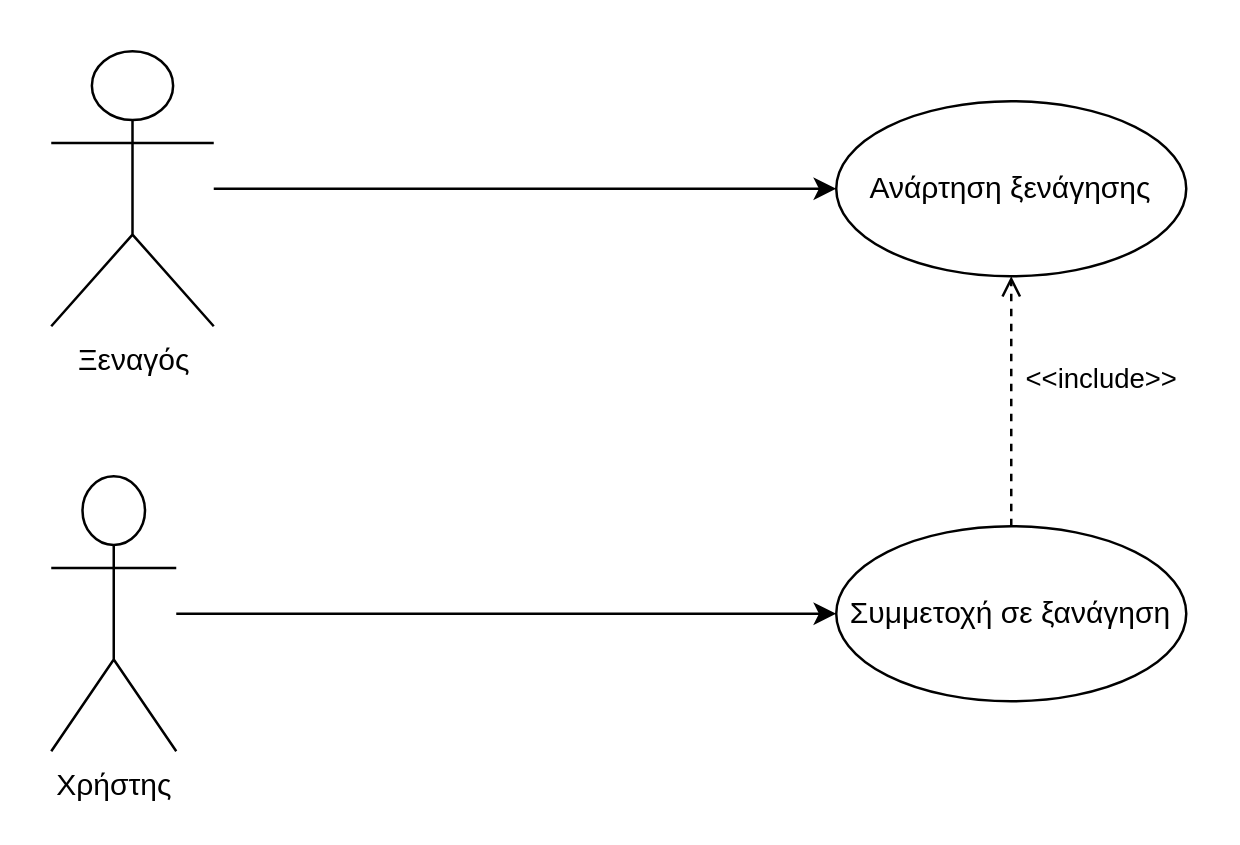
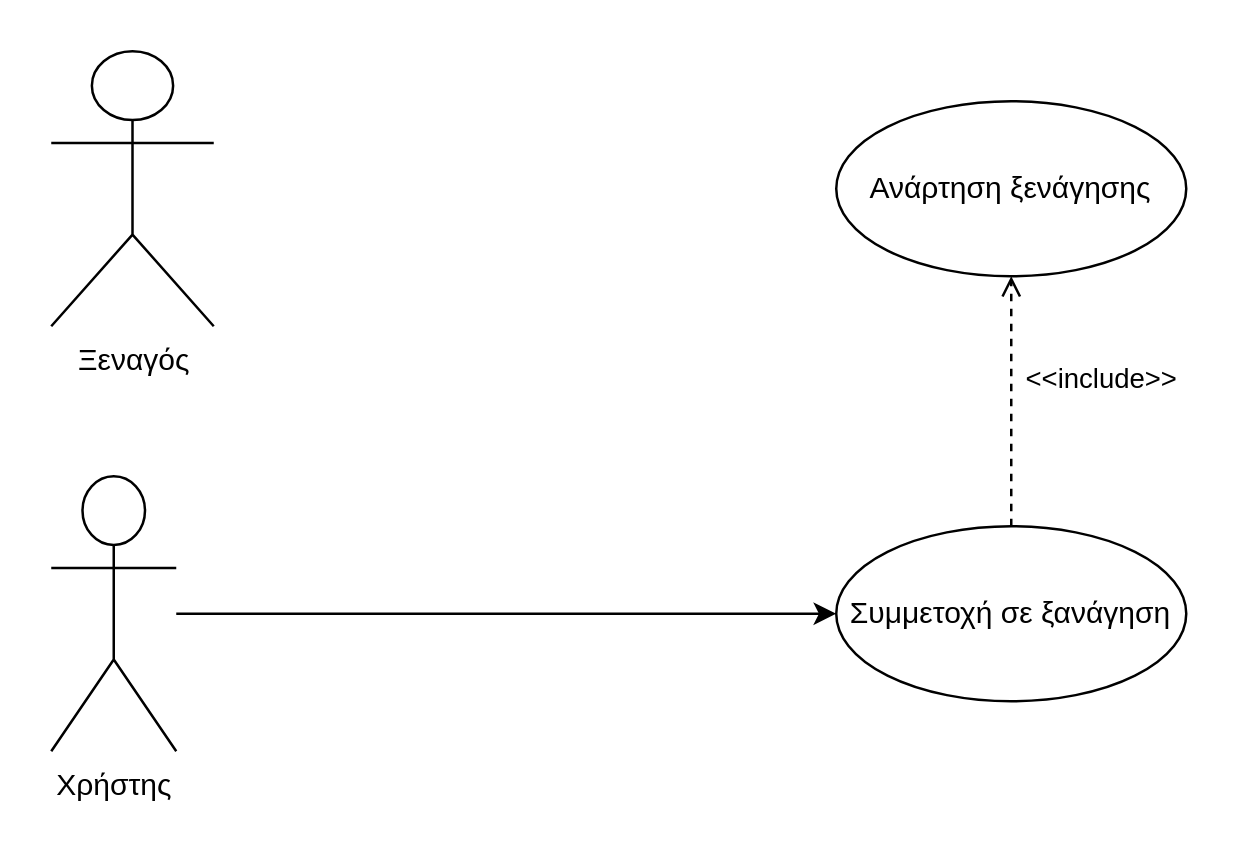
- <mxCell id="2" style="edgeStyle=orthogonalEdgeStyle;rounded=0;orthogonalLoop=1;jettySize=auto;html=1;" edge="1" parent="1" source="3" target="6"><mxGeometry relative="1" as="geometry" /></mxCell>
